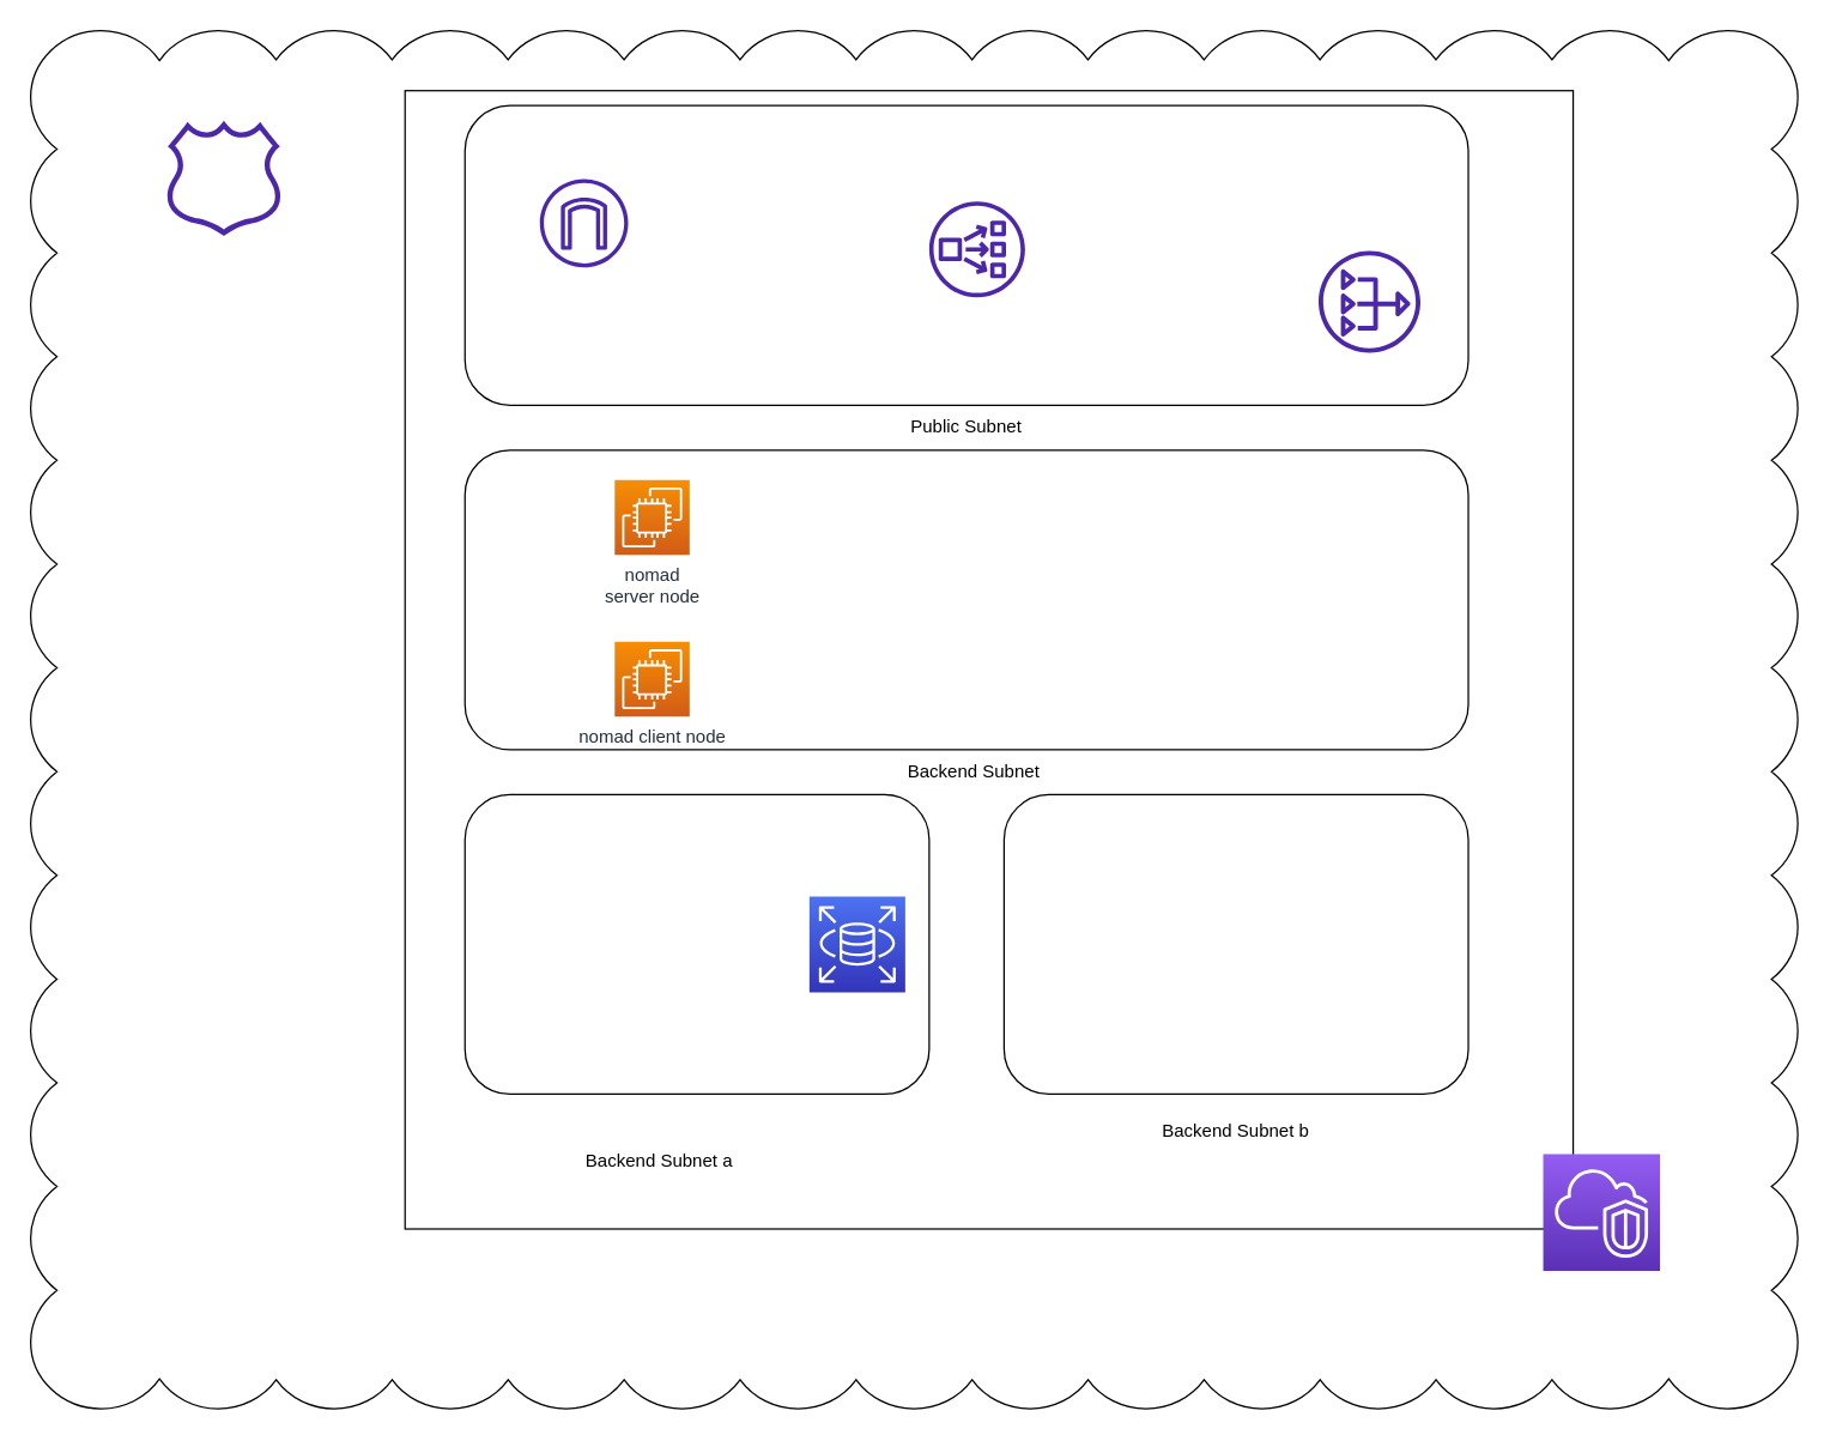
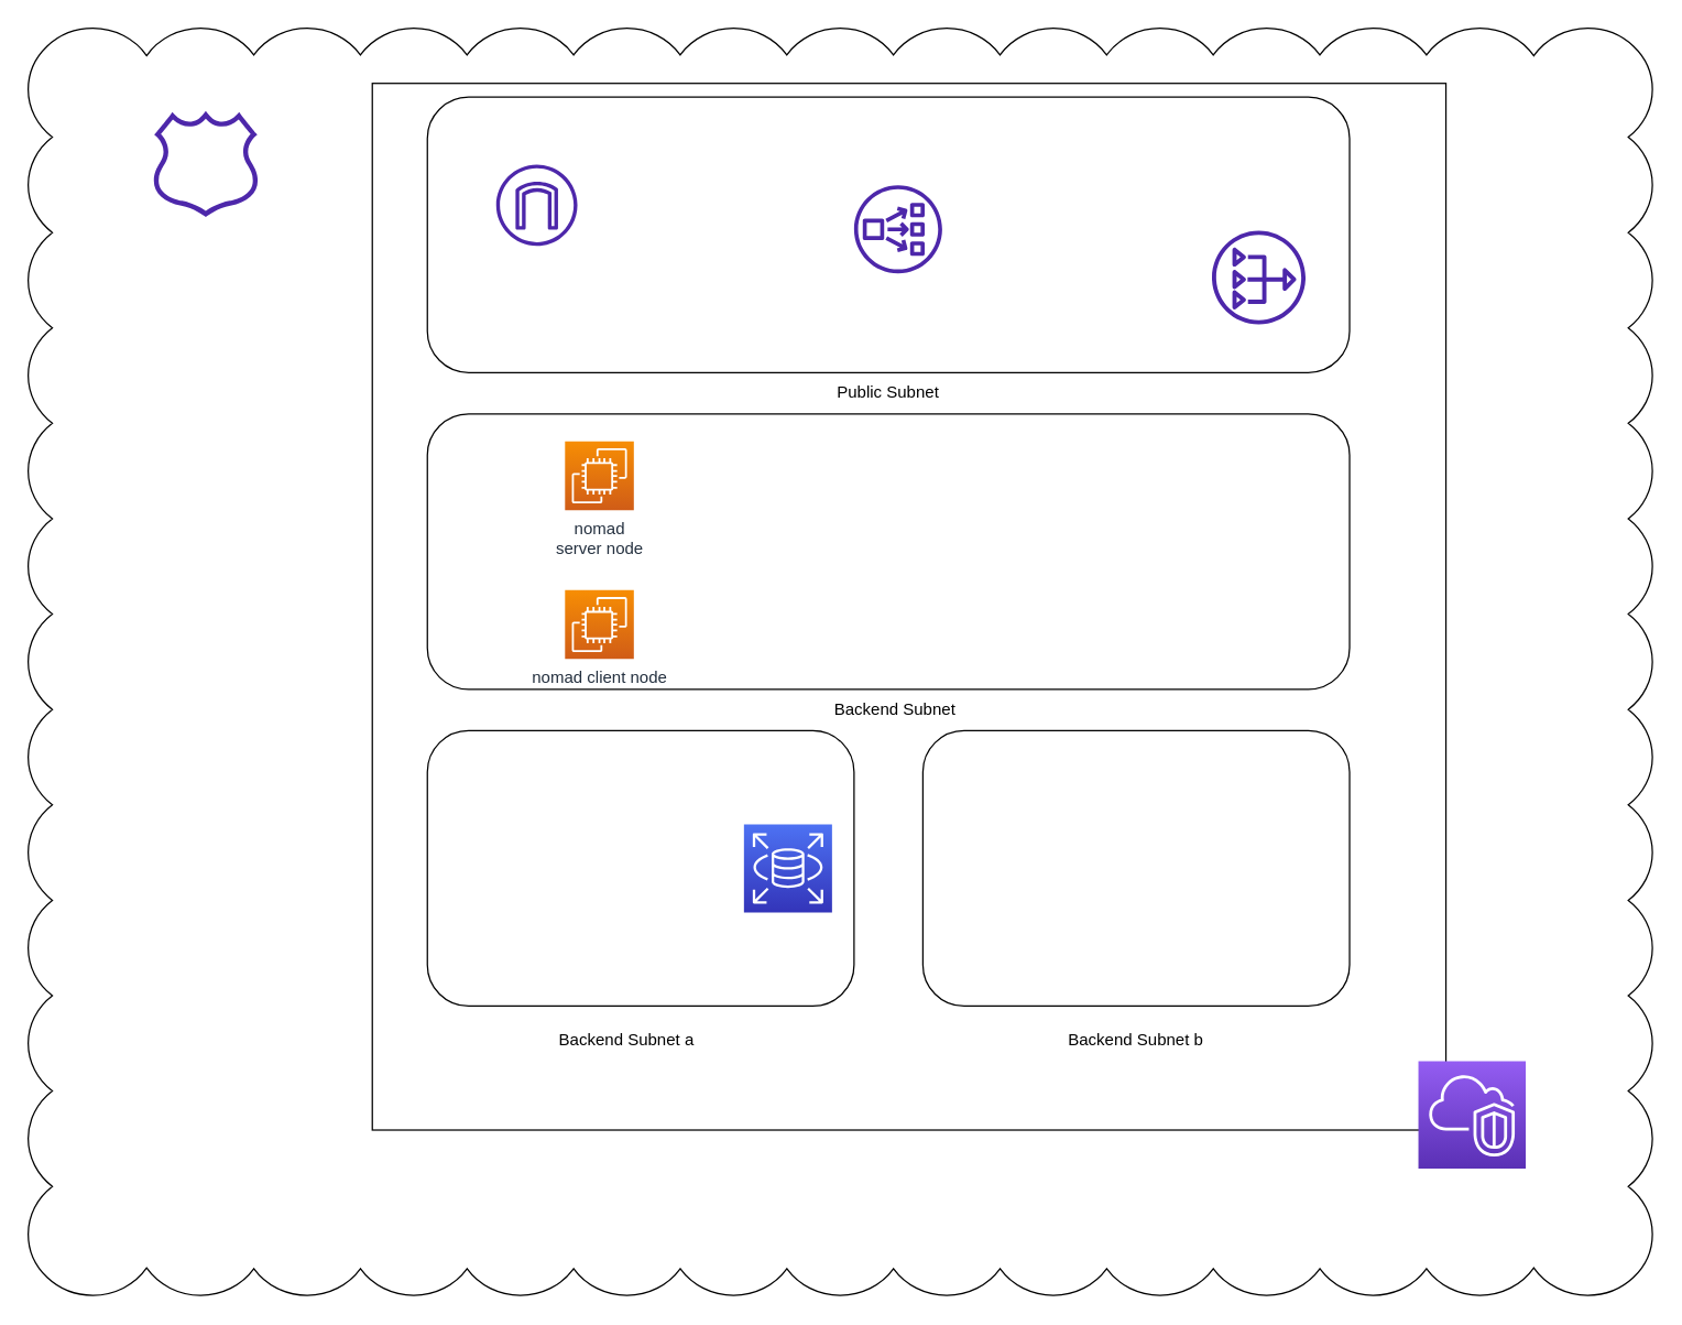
- <mxCell id="14" value="Backend Subnet a" style="text;html=1;strokeColor=none;fillColor=none;align=center;verticalAlign=middle;whiteSpace=wrap;rounded=0;" vertex="1" parent="1"><mxGeometry x="375" y="760" width="130" height="30" as="geometry" /></mxCell>
+ <mxCell id="14" value="Backend Subnet a" style="text;html=1;strokeColor=none;fillColor=none;align=center;verticalAlign=middle;whiteSpace=wrap;rounded=0;" vertex="1" parent="1"><mxGeometry x="390" y="740" width="130" height="30" as="geometry" /></mxCell>
